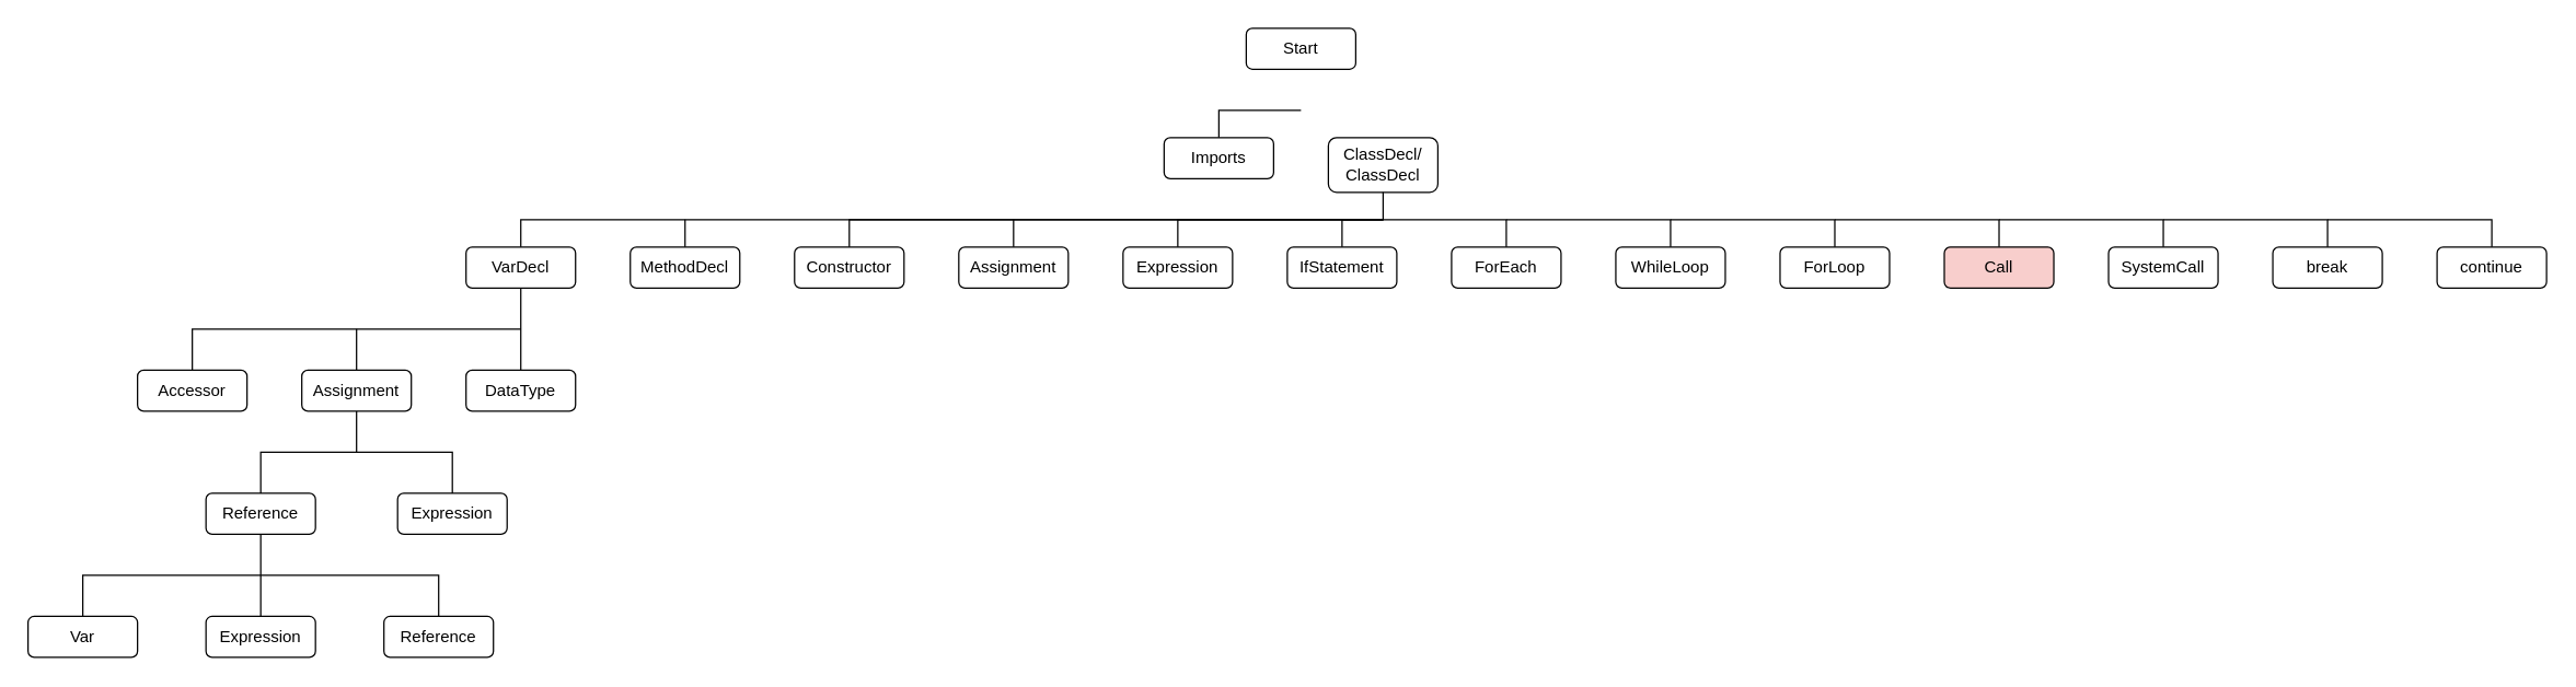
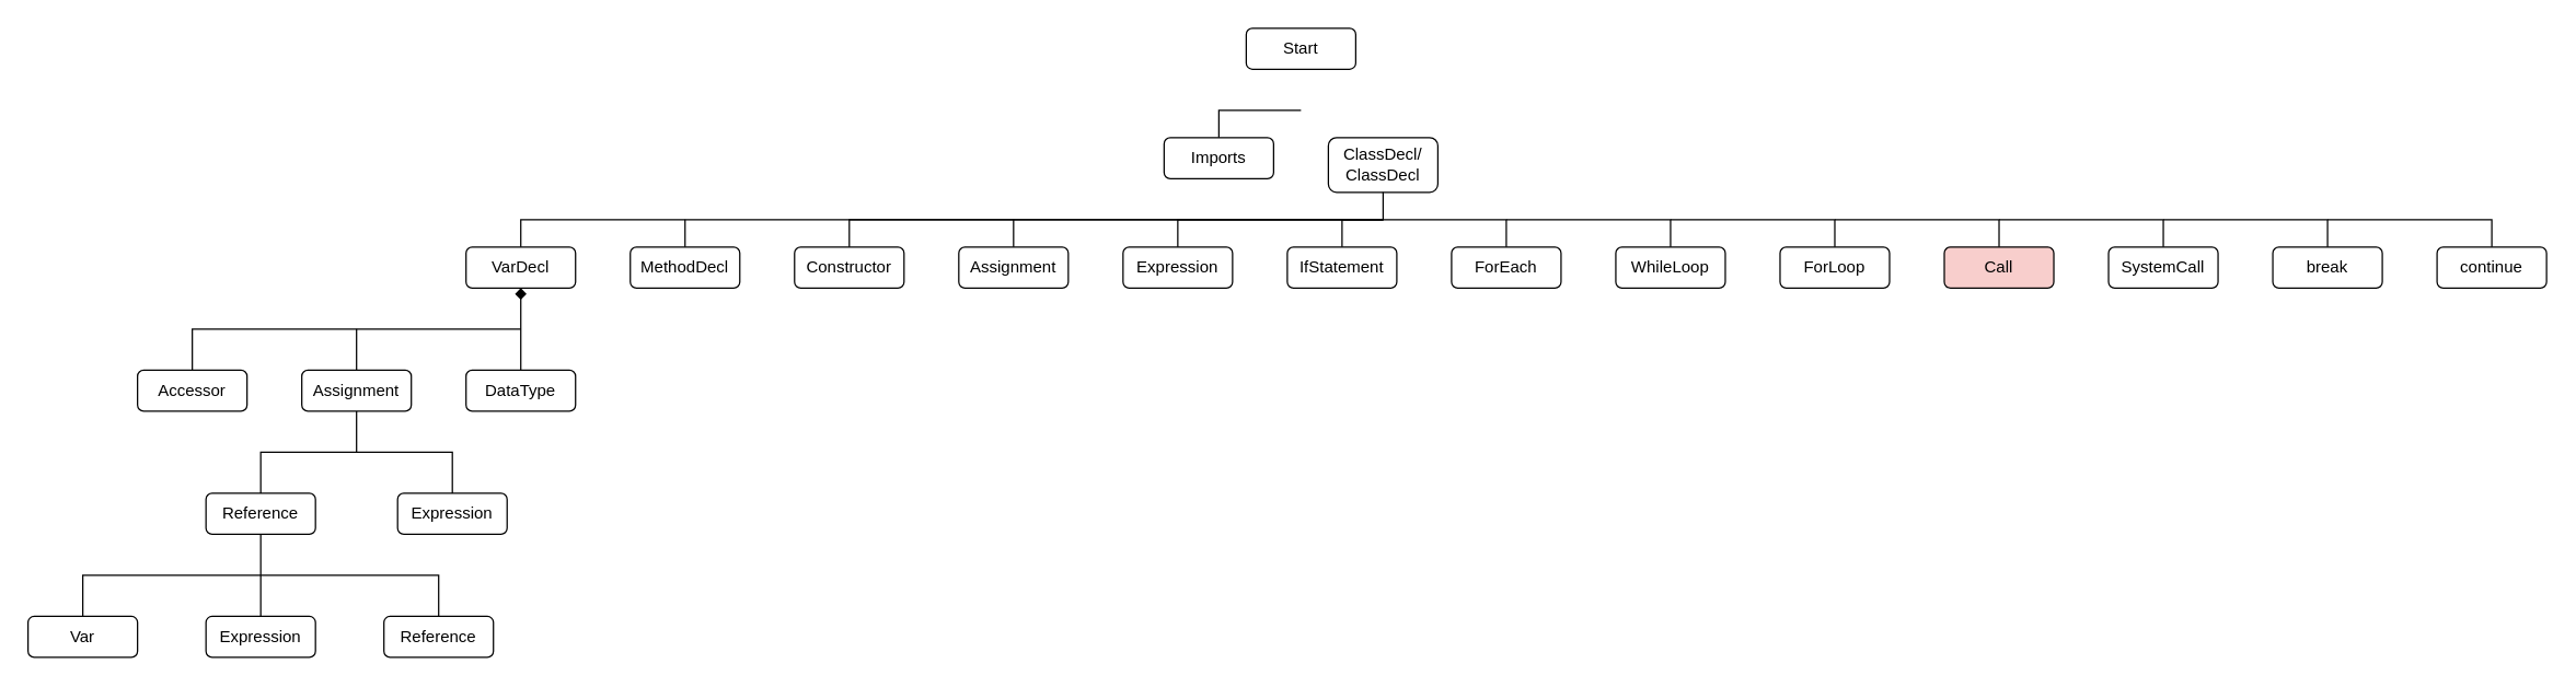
- <mxCell id="35" value="" style="endArrow=none;html=1;entryX=0.5;entryY=1;entryDx=0;entryDy=0;exitX=0.5;exitY=0;exitDx=0;exitDy=0;" target="6" parent="1" edge="1" source="34"><mxGeometry as="geometry" width="50" height="50" relative="1"><mxPoint as="sourcePoint" x="480" y="340" /><mxPoint as="targetPoint" y="290" x="530" /></mxGeometry></mxCell>
+ <mxCell id="35" value="" style="endArrow=diamond;html=1;entryX=0.5;entryY=1;entryDx=0;entryDy=0;exitX=0.5;exitY=0;exitDx=0;exitDy=0;" target="6" parent="1" edge="1" source="34"><mxGeometry as="geometry" width="50" height="50" relative="1"><mxPoint as="sourcePoint" x="480" y="340" /><mxPoint as="targetPoint" y="290" x="530" /></mxGeometry></mxCell>
